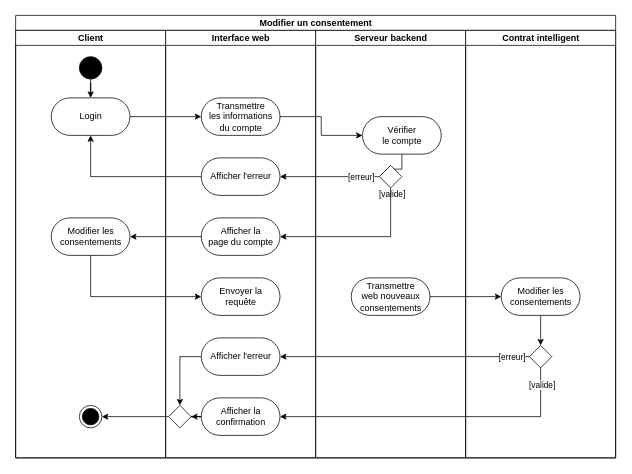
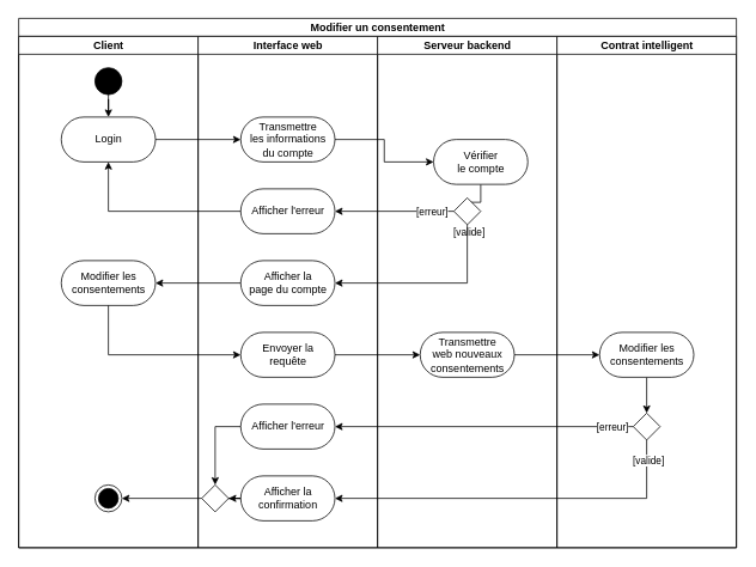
+ <mxCell id="37" style="edgeStyle=orthogonalEdgeStyle;rounded=0;orthogonalLoop=1;jettySize=auto;html=1;entryX=0;entryY=0.5;entryDx=0;entryDy=0;entryPerimeter=0;" edge="1" parent="2" source="13" target="24"><mxGeometry relative="1" as="geometry" /></mxCell>
